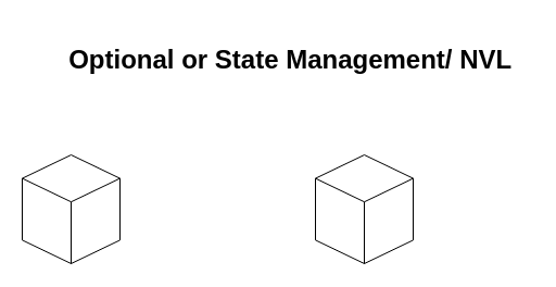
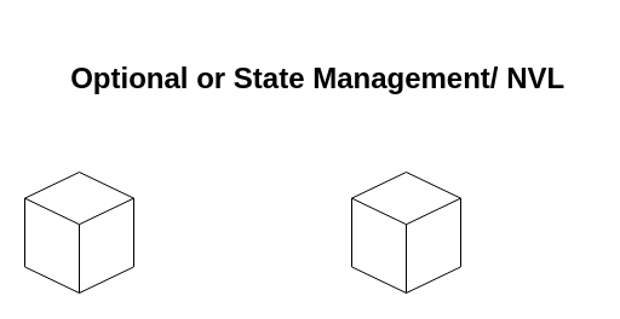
- <mxCell id="4" value="&lt;h1&gt;Optional or State Management/ NVL&amp;nbsp;&lt;/h1&gt;" style="text;html=1;align=center;verticalAlign=middle;resizable=0;points=[];autosize=1;strokeColor=none;fillColor=none;" vertex="1" parent="1"><mxGeometry x="50" y="20" width="440" height="70" as="geometry" /></mxCell>
+ <mxCell id="4" value="&lt;h1&gt;Optional or State Management/ NVL&amp;nbsp;&lt;/h1&gt;" style="text;html=1;align=center;verticalAlign=middle;resizable=0;points=[];autosize=1;strokeColor=none;fillColor=none;" vertex="1" parent="1"><mxGeometry x="45" y="30" width="440" height="70" as="geometry" /></mxCell>
